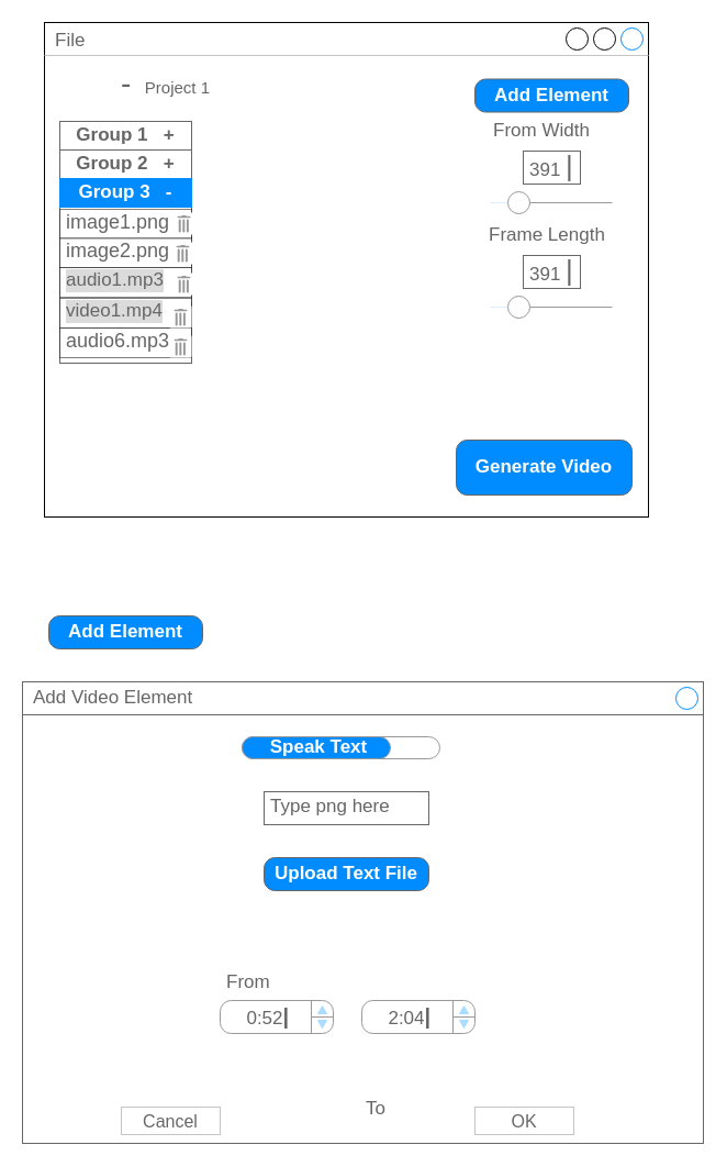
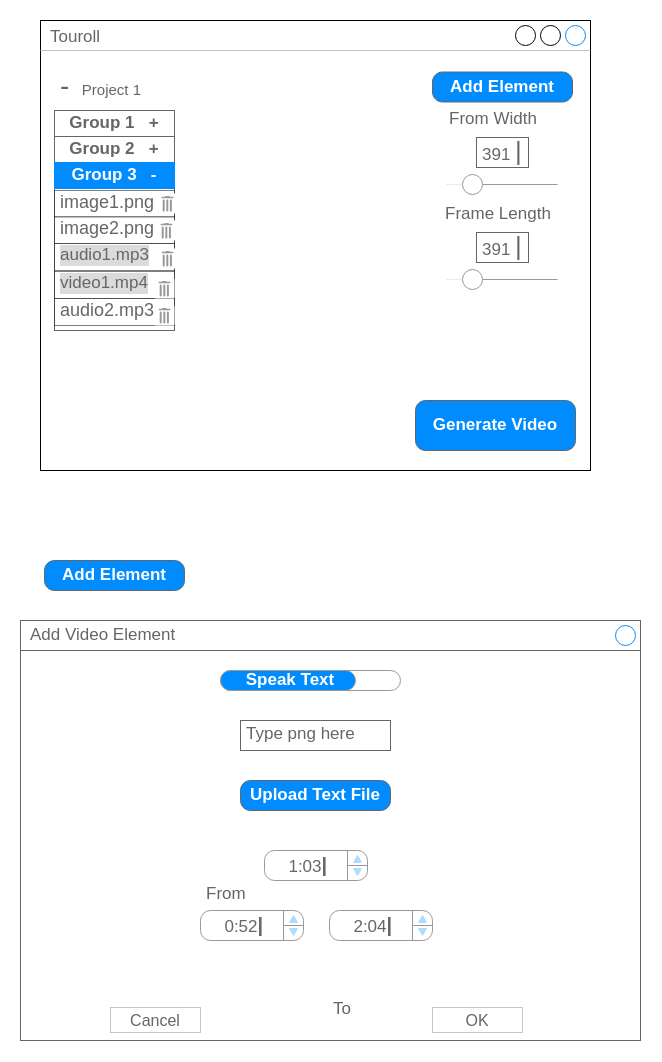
- <mxCell id="2" value="File" style="strokeWidth=1;shadow=0;dashed=0;align=center;html=1;shape=mxgraph.mockup.containers.window;align=left;verticalAlign=top;spacingLeft=8;strokeColor2=#008cff;strokeColor3=#c4c4c4;fontColor=#666666;mainText=;fontSize=17;labelBackgroundColor=none;whiteSpace=wrap;" vertex="1" parent="1"><mxGeometry x="40" y="20" width="550" height="450" as="geometry" /></mxCell>
+ <mxCell id="2" value="Touroll" style="strokeWidth=1;shadow=0;dashed=0;align=center;html=1;shape=mxgraph.mockup.containers.window;align=left;verticalAlign=top;spacingLeft=8;strokeColor2=#008cff;strokeColor3=#c4c4c4;fontColor=#666666;mainText=;fontSize=17;labelBackgroundColor=none;whiteSpace=wrap;" vertex="1" parent="1"><mxGeometry x="40" y="20" width="550" height="450" as="geometry" /></mxCell>
- <mxCell id="4" value="&lt;font style=&quot;font-size: 28px;&quot;&gt;-&lt;/font&gt;&lt;font style=&quot;font-size: 15px;&quot;&gt;&amp;nbsp; &amp;nbsp;Project 1&lt;/font&gt;" style="strokeWidth=1;shadow=0;dashed=0;align=center;html=1;shape=mxgraph.mockup.text.textBox;fontColor=#666666;align=left;fontSize=17;spacingLeft=4;spacingTop=-3;whiteSpace=wrap;strokeColor=none;mainText=" vertex="1" parent="1"><mxGeometry x="104" y="63" width="120" height="27" as="geometry" /></mxCell>
+ <mxCell id="4" value="&lt;font style=&quot;font-size: 28px;&quot;&gt;-&lt;/font&gt;&lt;font style=&quot;font-size: 15px;&quot;&gt;&amp;nbsp; &amp;nbsp;Project 1&lt;/font&gt;" style="strokeWidth=1;shadow=0;dashed=0;align=center;html=1;shape=mxgraph.mockup.text.textBox;fontColor=#666666;align=left;fontSize=17;spacingLeft=4;spacingTop=-3;whiteSpace=wrap;strokeColor=none;mainText=" vertex="1" parent="1"><mxGeometry x="54" y="73" width="120" height="27" as="geometry" /></mxCell>
- <mxCell id="13" value="&lt;span style=&quot;font-size: 18px;&quot;&gt;audio6.mp3&lt;/span&gt;" style="strokeWidth=1;shadow=0;dashed=0;align=center;html=1;shape=mxgraph.mockup.text.textBox;fontColor=#666666;align=left;fontSize=17;spacingLeft=4;spacingTop=-3;whiteSpace=wrap;strokeColor=default;mainText=;opacity=50;" vertex="1" parent="5"><mxGeometry y="188" width="120" height="27" as="geometry" /></mxCell>
+ <mxCell id="13" value="&lt;span style=&quot;font-size: 18px;&quot;&gt;audio2.mp3&lt;/span&gt;" style="strokeWidth=1;shadow=0;dashed=0;align=center;html=1;shape=mxgraph.mockup.text.textBox;fontColor=#666666;align=left;fontSize=17;spacingLeft=4;spacingTop=-3;whiteSpace=wrap;strokeColor=default;mainText=;opacity=50;" vertex="1" parent="5"><mxGeometry y="188" width="120" height="27" as="geometry" /></mxCell>
+ <mxCell id="32" value="&lt;table cellpadding=&quot;0&quot; cellspacing=&quot;0&quot; style=&quot;width:100%;height:100%;&quot;&gt;&lt;tbody&gt;&lt;tr&gt;&lt;td style=&quot;width:85%&quot;&gt;1:03&lt;b&gt;&lt;font style=&quot;font-size: 20px;&quot;&gt;|&lt;/font&gt;&lt;/b&gt;&lt;/td&gt;&lt;td style=&quot;width:15%&quot;&gt;&lt;/td&gt;&lt;/tr&gt;&lt;/tbody&gt;&lt;/table&gt;" style="strokeWidth=1;shadow=0;dashed=0;align=center;html=1;shape=mxgraph.mockup.forms.spinner;strokeColor=#999999;spinLayout=right;spinStyle=normal;adjStyle=triangle;fillColor=#aaddff;fontSize=17;fontColor=#666666;mainText=;html=1;overflow=fill;" vertex="1" parent="25"><mxGeometry x="244" y="230" width="103" height="30" as="geometry" /></mxCell>
